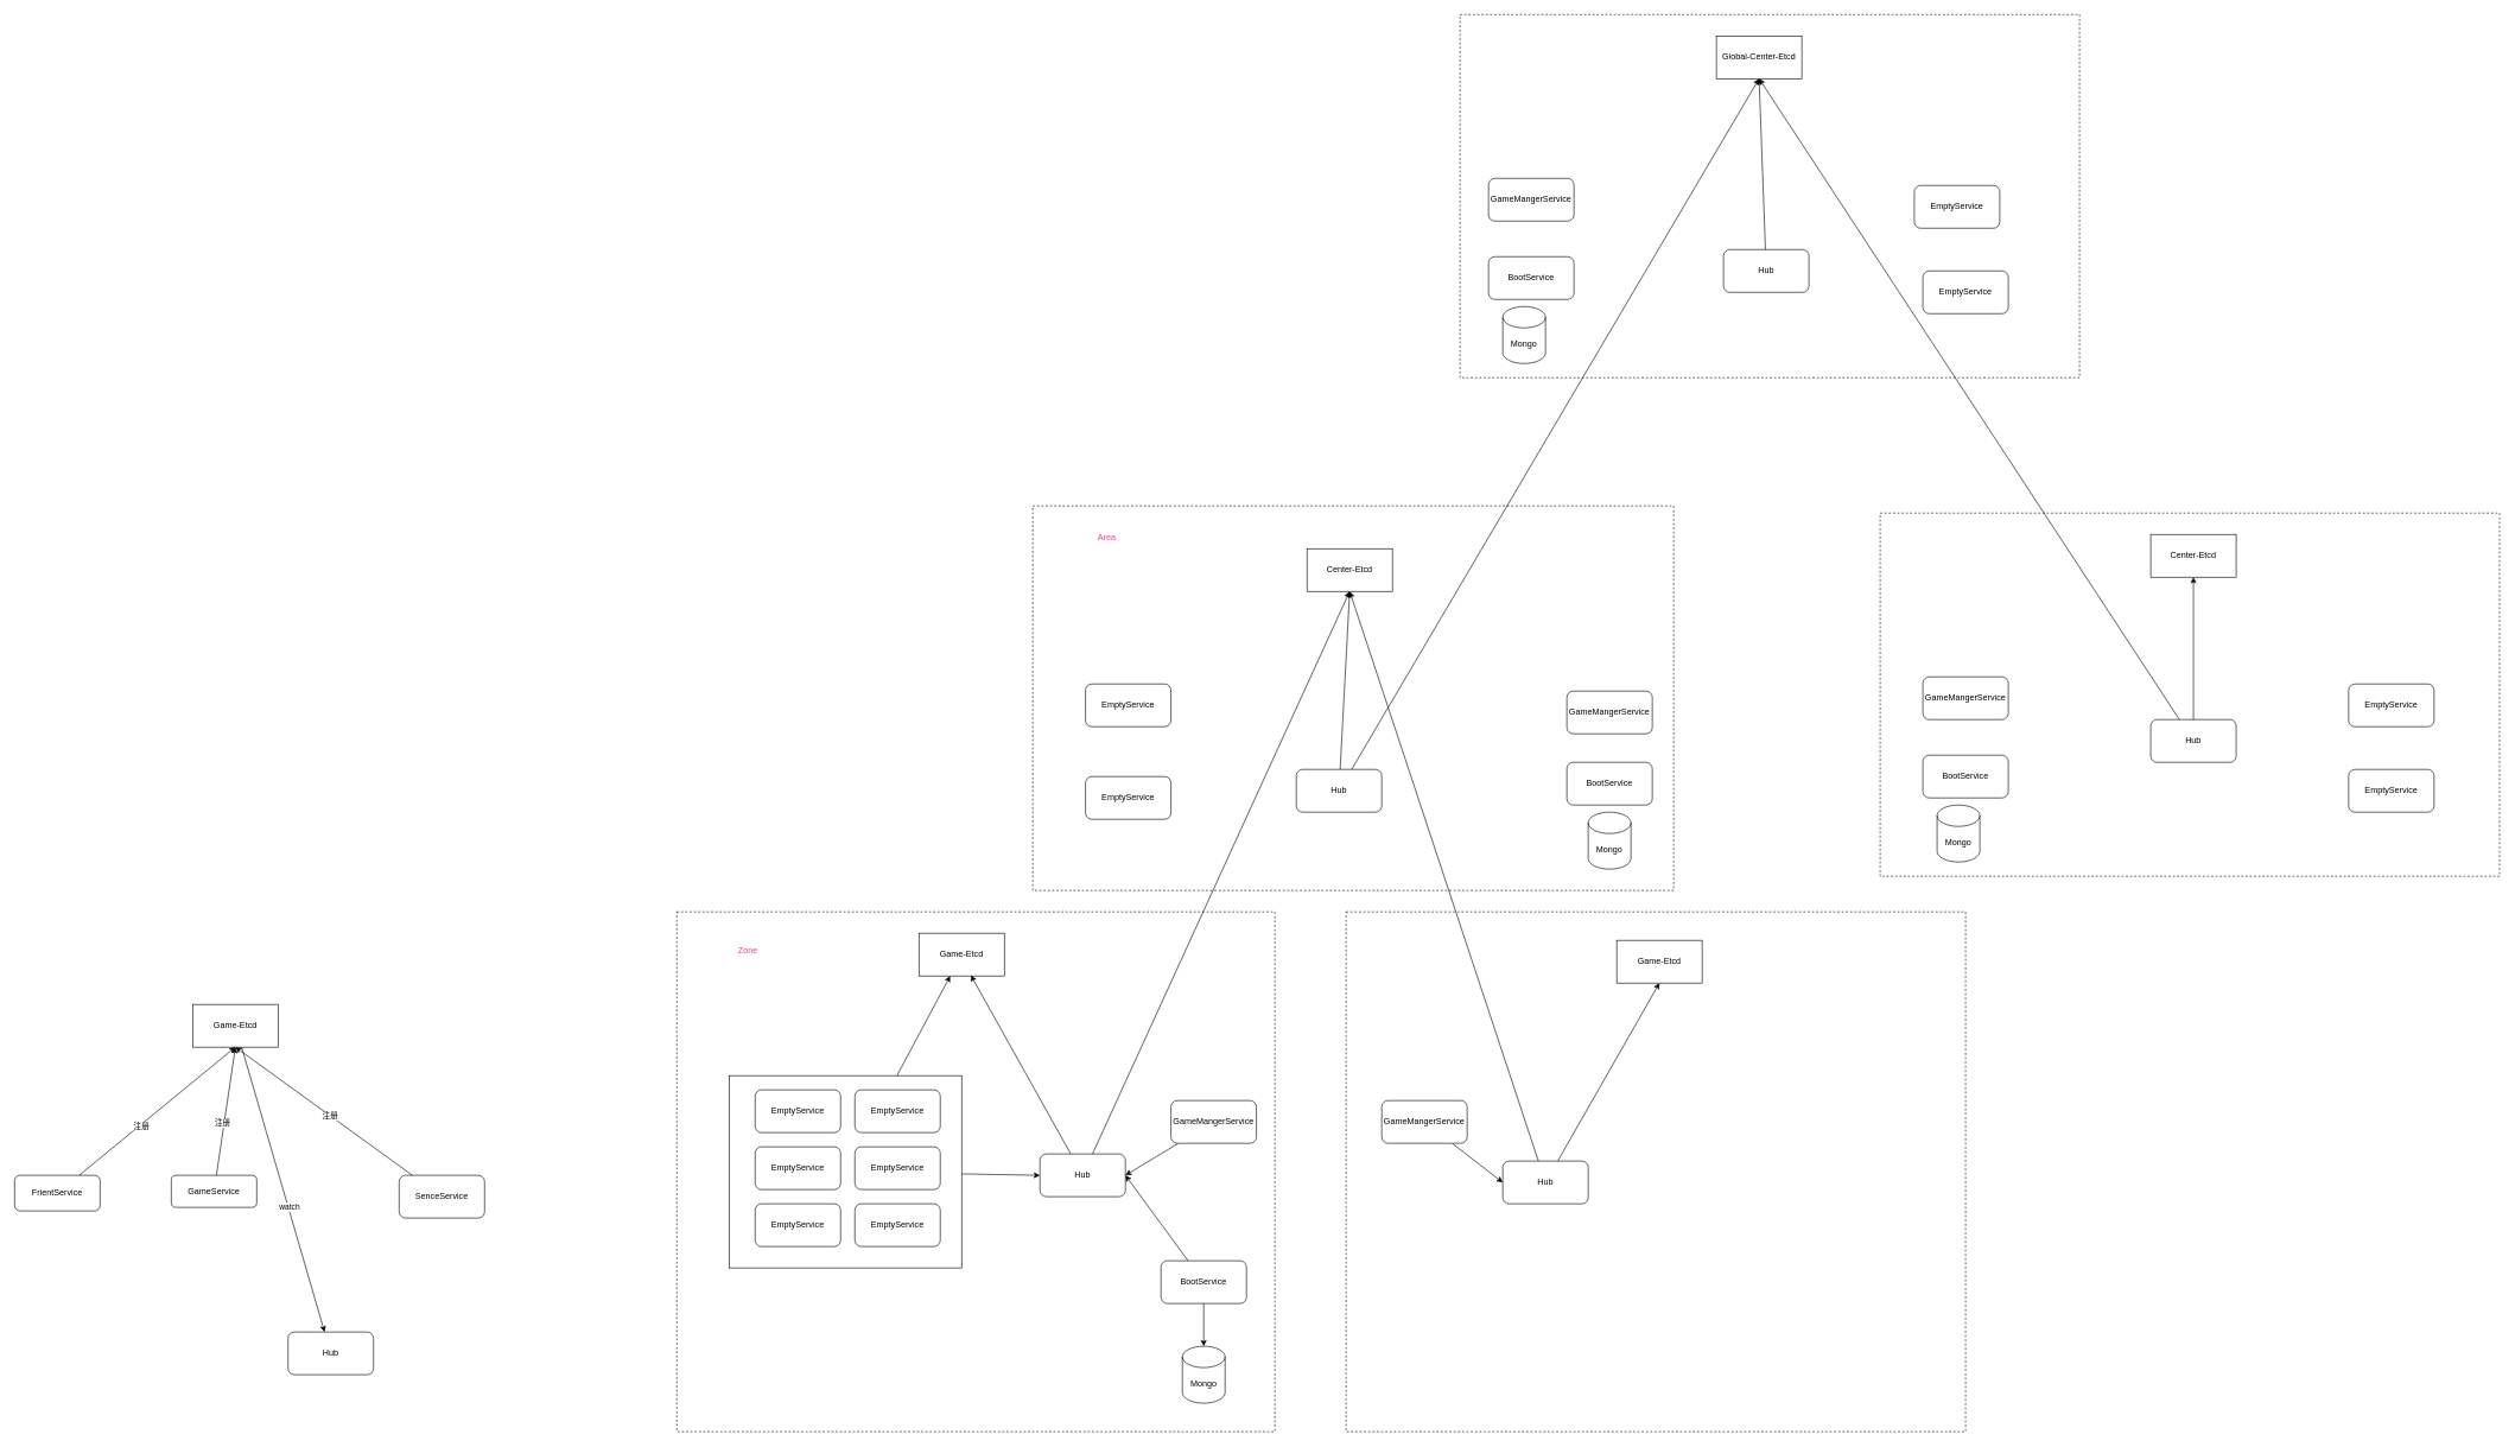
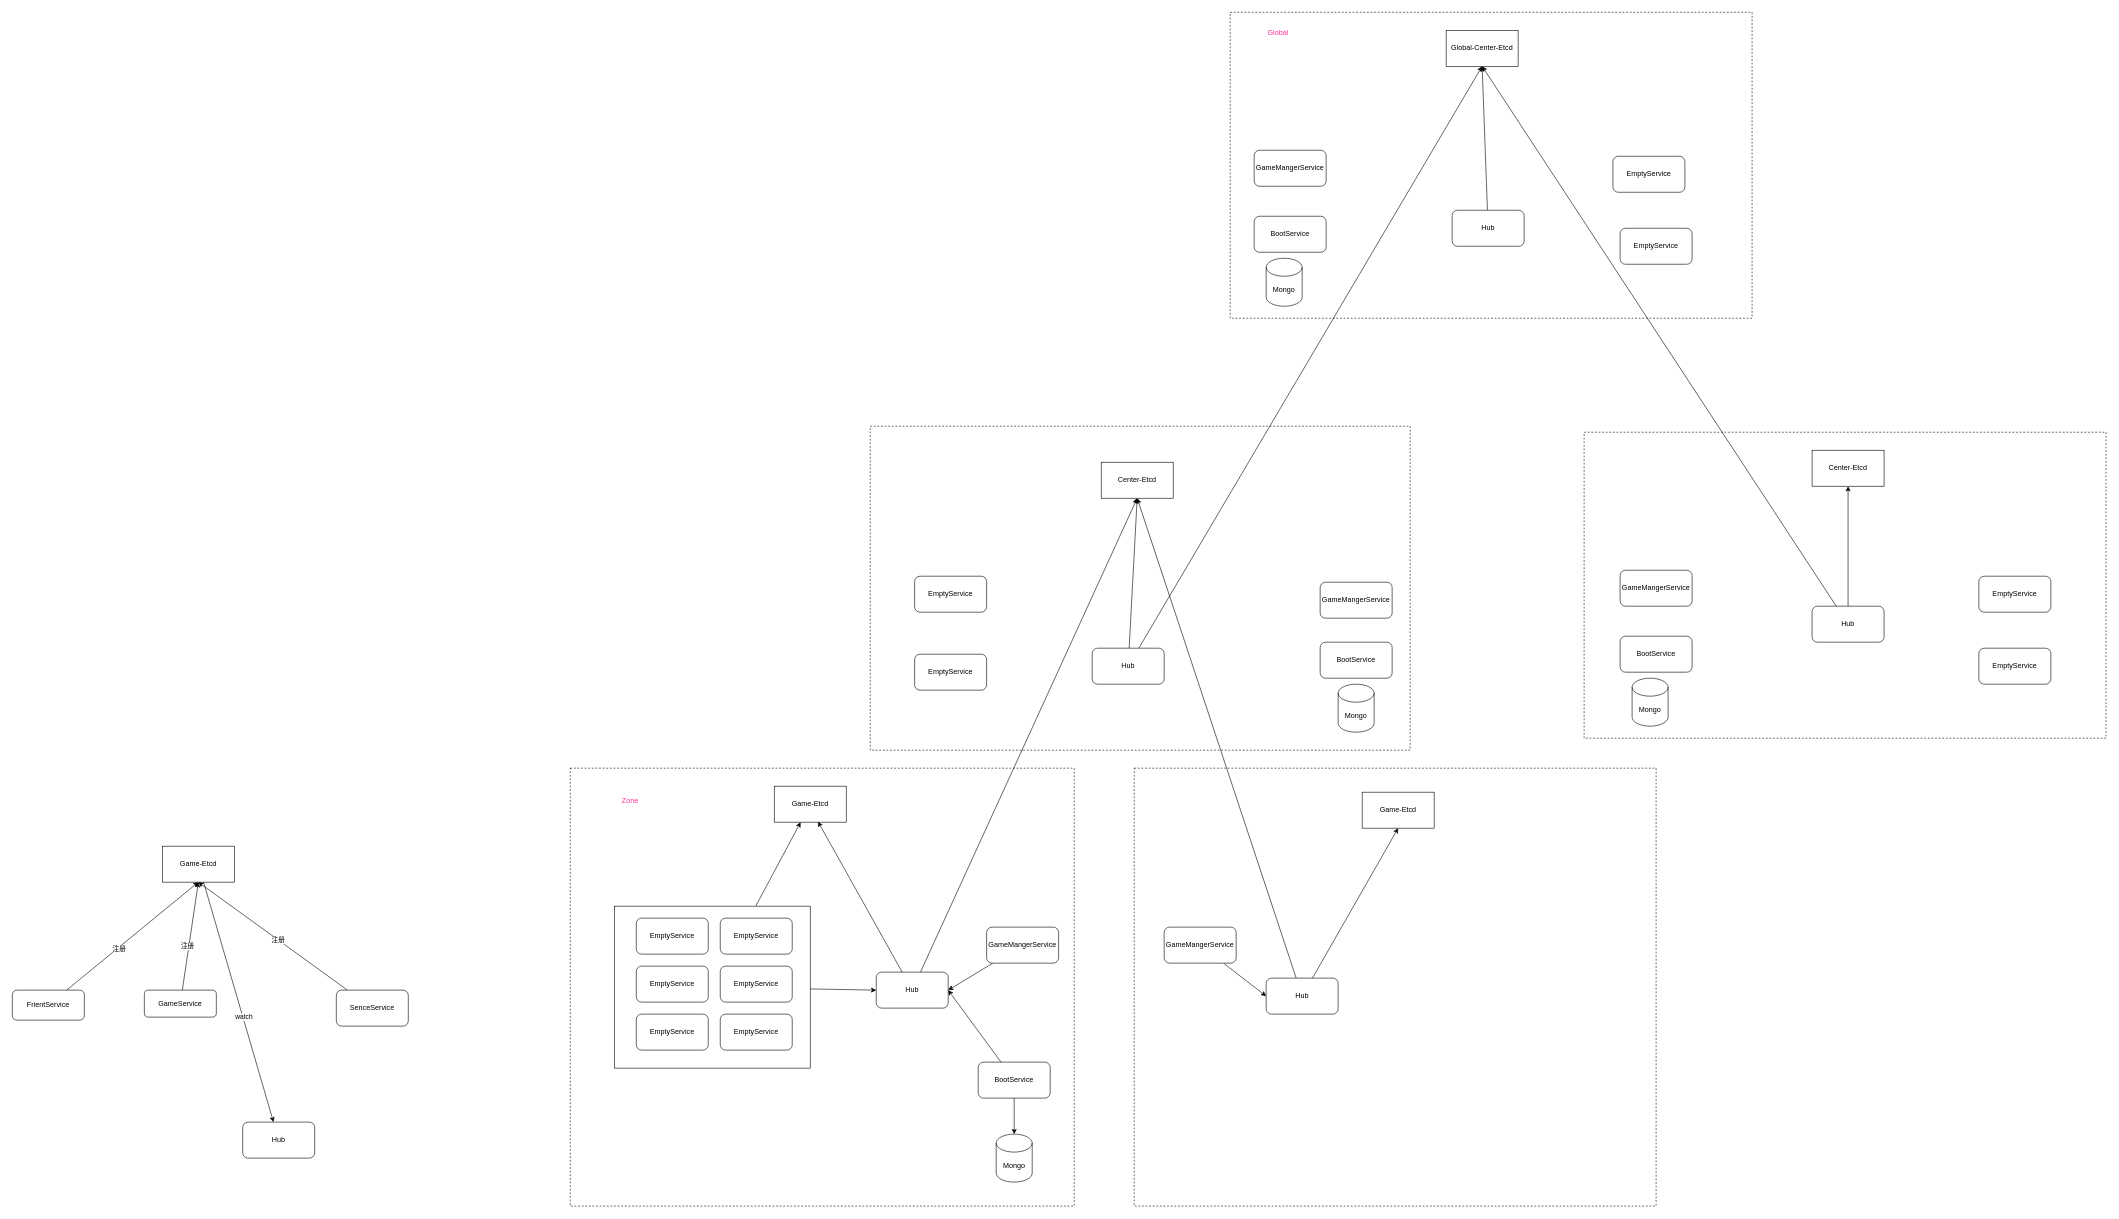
+ <mxCell id="60" value="Global" style="text;html=1;align=center;verticalAlign=middle;whiteSpace=wrap;rounded=0;fillColor=none;strokeColor=none;fontColor=#FF3399;" vertex="1" parent="1"><mxGeometry x="2100" y="40" width="60" height="30" as="geometry" /></mxCell>
- <mxCell id="59" value="Area" style="text;html=1;align=center;verticalAlign=middle;whiteSpace=wrap;rounded=0;fillColor=none;strokeColor=none;fontColor=#FF3399;" vertex="1" parent="1"><mxGeometry x="1524" y="740" width="60" height="30" as="geometry" /></mxCell>
